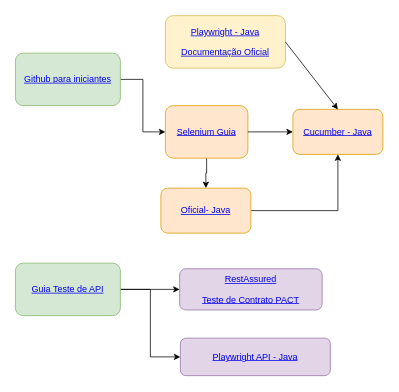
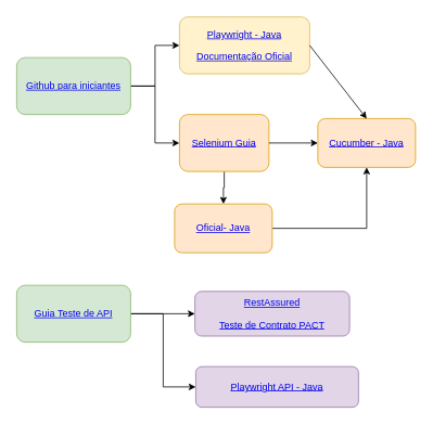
+ <mxCell id="2" value="" style="edgeStyle=orthogonalEdgeStyle;rounded=0;orthogonalLoop=1;jettySize=auto;html=1;" edge="1" parent="1" source="4" target="5"><mxGeometry relative="1" as="geometry" /></mxCell>
